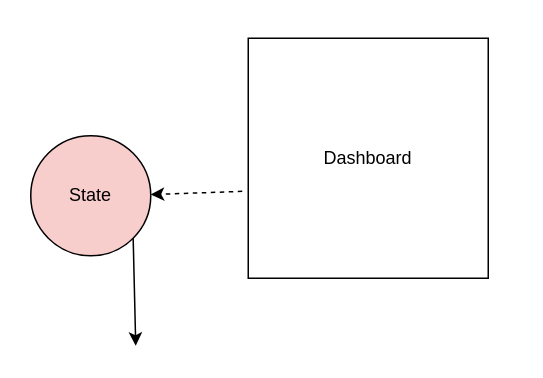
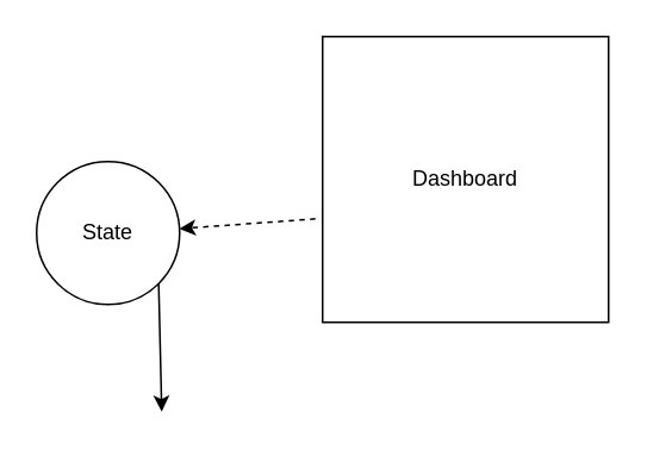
- <mxCell id="2" value="Dashboard" style="whiteSpace=wrap;html=1;aspect=fixed;" vertex="1" parent="1"><mxGeometry x="165" y="25" width="160" height="160" as="geometry" /></mxCell>
+ <mxCell id="2" value="Dashboard" style="whiteSpace=wrap;html=1;aspect=fixed;" vertex="1" parent="1"><mxGeometry x="180" y="20" width="160" height="160" as="geometry" /></mxCell>
- <mxCell id="4" value="State" style="ellipse;whiteSpace=wrap;html=1;aspect=fixed;fillColor=#f8cecc;" vertex="1" parent="1"><mxGeometry x="20" y="90" width="80" height="80" as="geometry" /></mxCell>
+ <mxCell id="4" value="State" style="ellipse;whiteSpace=wrap;html=1;aspect=fixed;" vertex="1" parent="1"><mxGeometry x="20" y="90" width="80" height="80" as="geometry" /></mxCell>
